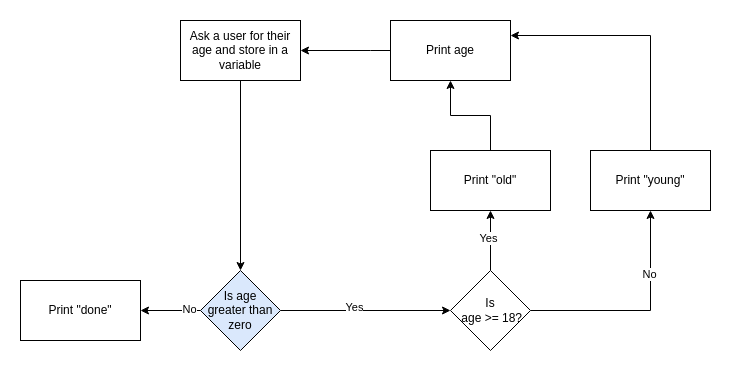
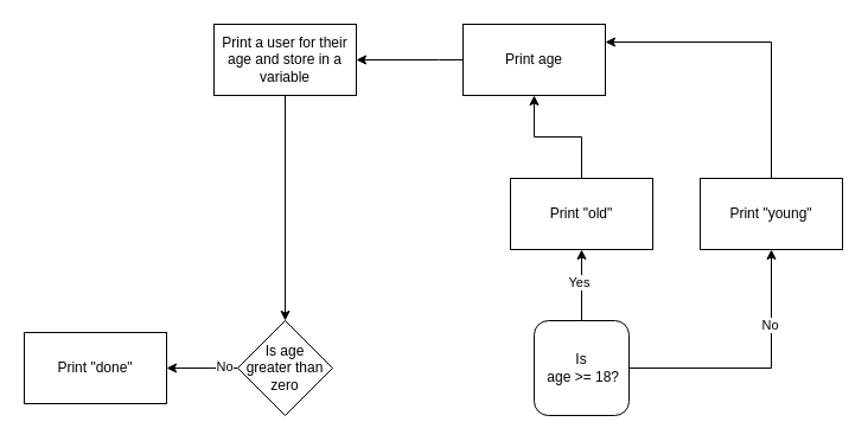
- <mxCell id="3" value="Ask a user for their age and store in a variable" style="rounded=0;whiteSpace=wrap;html=1;" parent="1" vertex="1"><mxGeometry x="180" y="20" width="120" height="60" as="geometry" /></mxCell>
+ <mxCell id="3" value="Print a user for their age and store in a variable" style="rounded=0;whiteSpace=wrap;html=1;" parent="1" vertex="1"><mxGeometry x="180" y="20" width="120" height="60" as="geometry" /></mxCell>
- <mxCell id="8" value="Is age&lt;br&gt;greater than zero" style="rhombus;whiteSpace=wrap;html=1;fillColor=#dae8fc;" parent="1" vertex="1"><mxGeometry x="200" y="270" width="80" height="80" as="geometry" /></mxCell>
+ <mxCell id="8" value="Is age&lt;br&gt;greater than zero" style="rhombus;whiteSpace=wrap;html=1;" parent="1" vertex="1"><mxGeometry x="200" y="270" width="80" height="80" as="geometry" /></mxCell>
- <mxCell id="6" style="edgeStyle=orthogonalEdgeStyle;rounded=0;orthogonalLoop=1;jettySize=auto;html=1;exitX=1;exitY=0.5;exitDx=0;exitDy=0;entryX=0;entryY=0.5;entryDx=0;entryDy=0;" edge="1" parent="1" source="8" target="16"><mxGeometry relative="1" as="geometry" /></mxCell>
- <mxCell id="7" value="Yes" style="edgeLabel;html=1;align=center;verticalAlign=middle;resizable=0;points=[];" vertex="1" connectable="0" parent="6"><mxGeometry x="-0.137" y="4" relative="1" as="geometry"><mxPoint as="offset" /></mxGeometry></mxCell>
- <mxCell id="16" value="Is&lt;br&gt;&amp;nbsp;age &amp;gt;= 18?" style="rhombus;whiteSpace=wrap;html=1;" vertex="1" parent="1"><mxGeometry x="450" y="270" width="80" height="80" as="geometry" /></mxCell>
+ <mxCell id="16" value="Is&lt;br&gt;&amp;nbsp;age &amp;gt;= 18?" style="whiteSpace=wrap;html=1;rounded=1;" vertex="1" parent="1"><mxGeometry x="450" y="270" width="80" height="80" as="geometry" /></mxCell>
